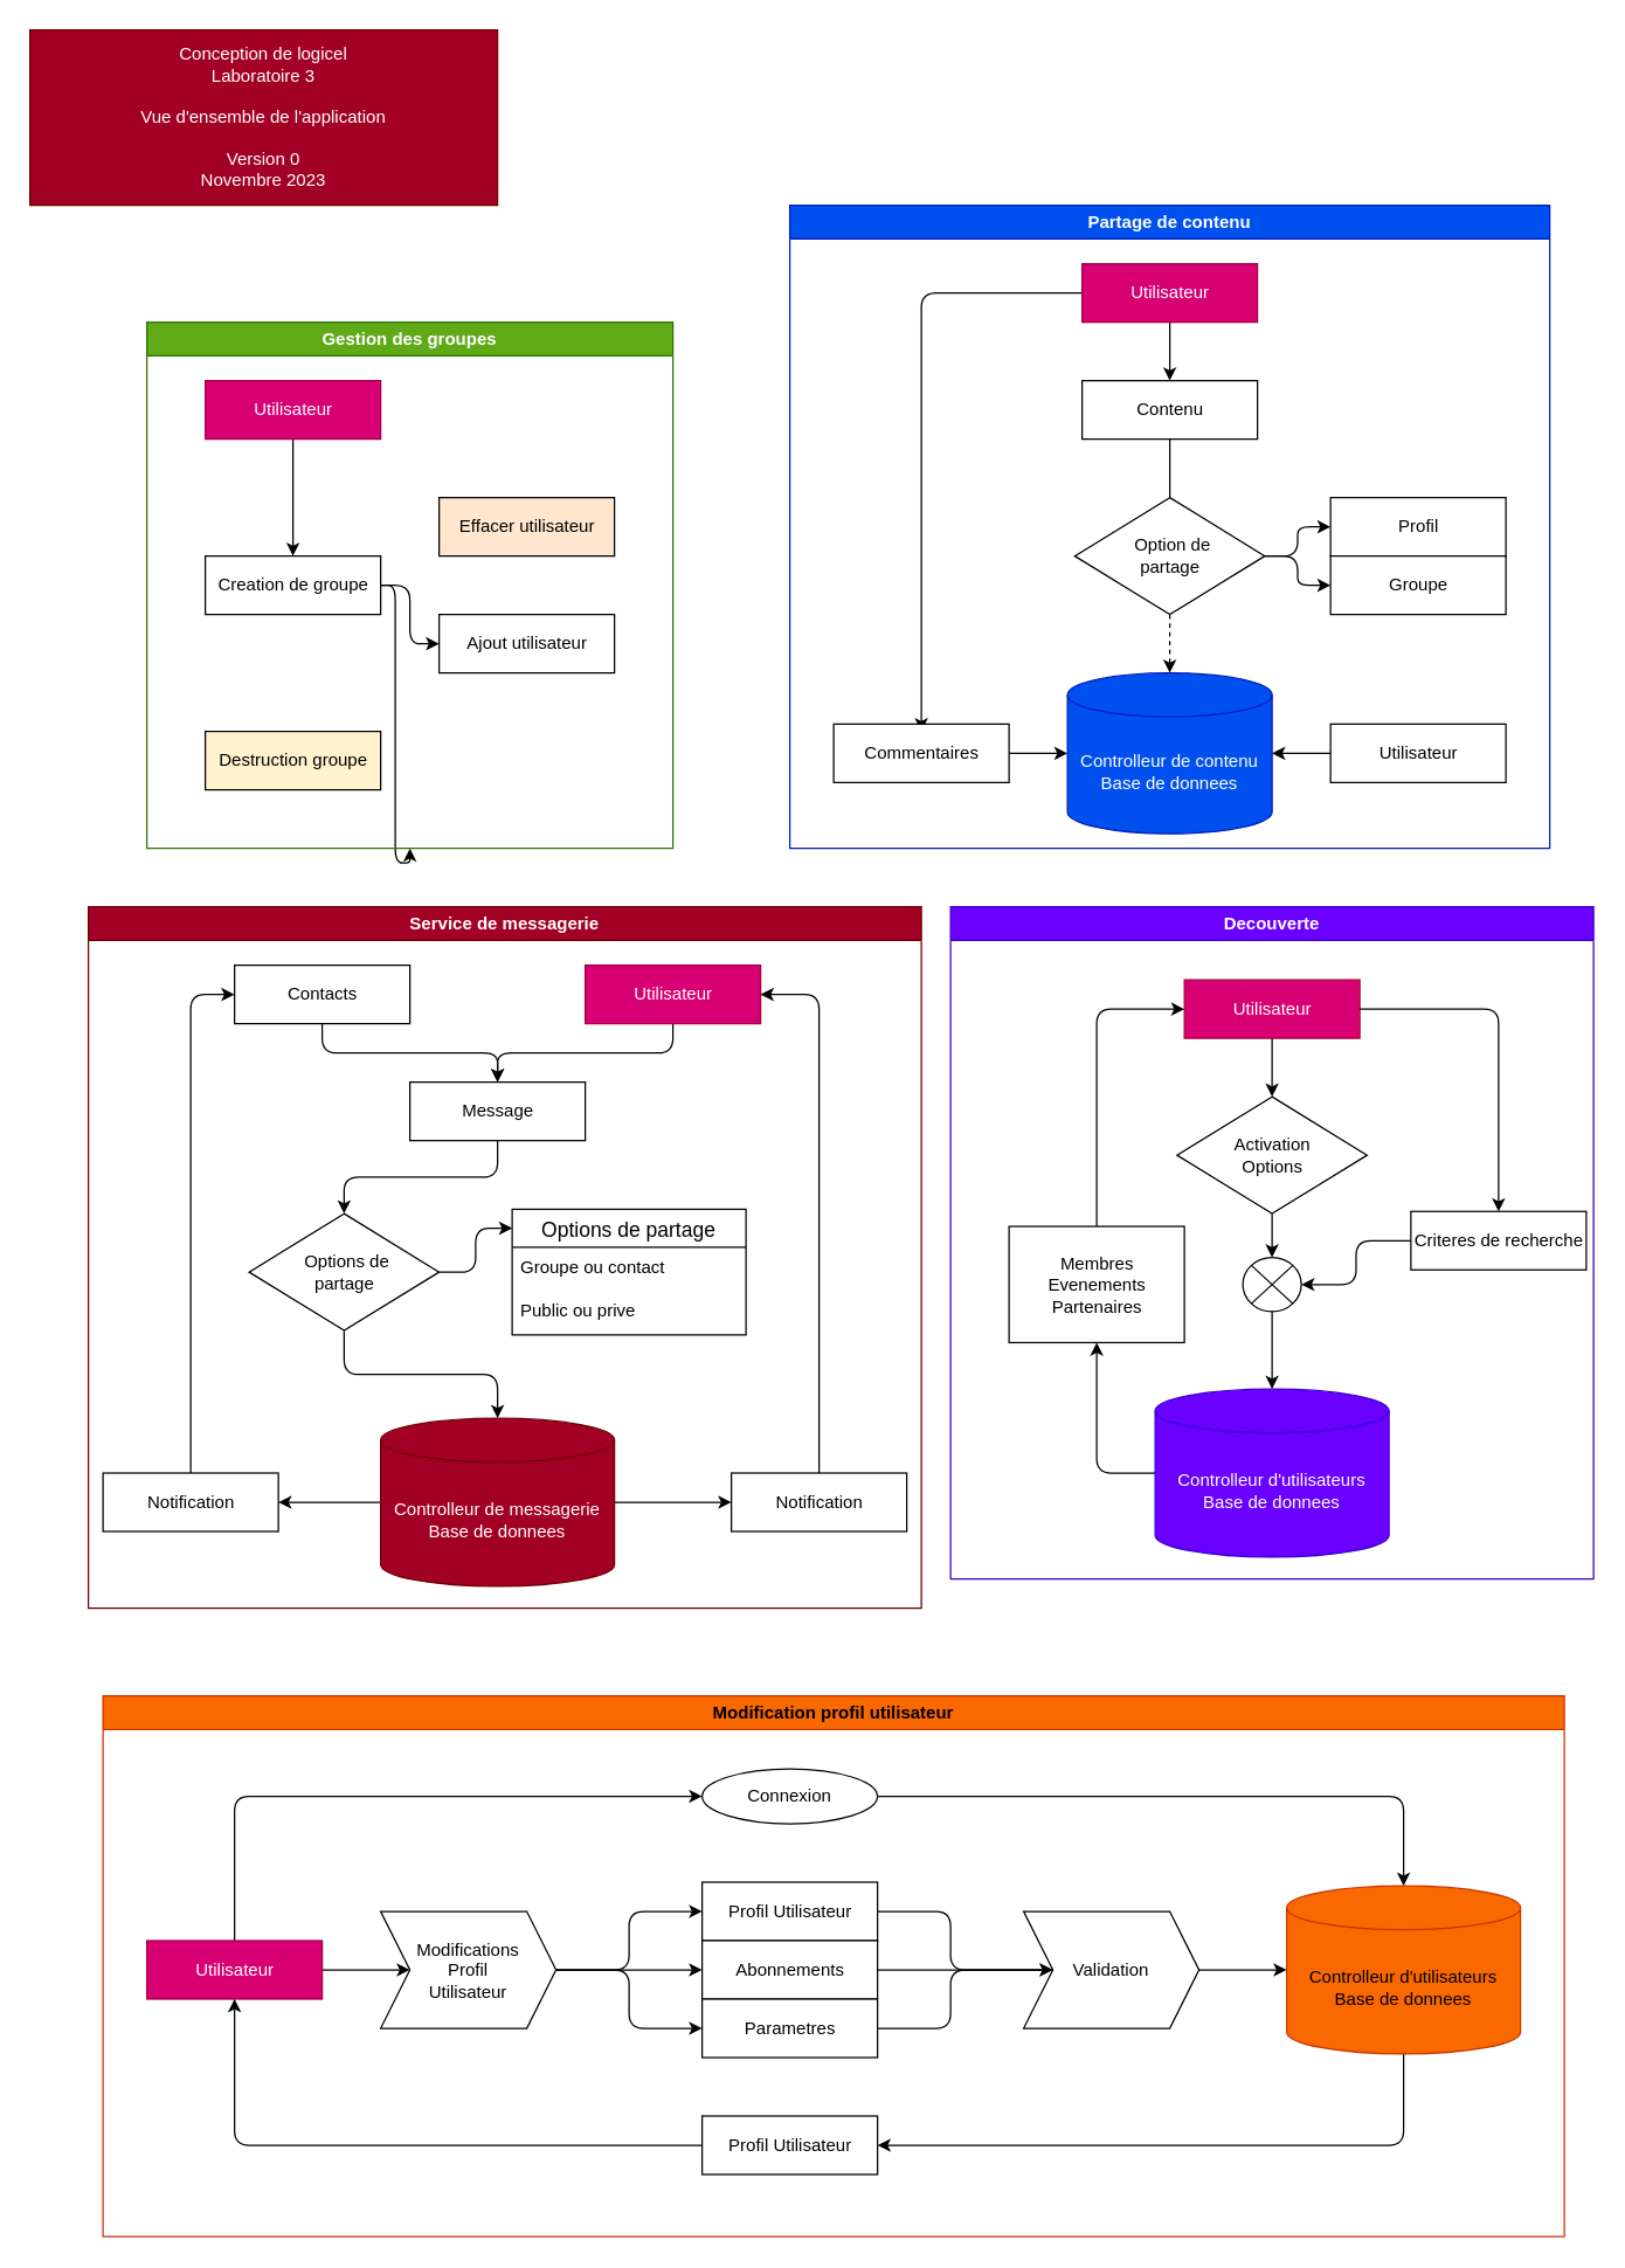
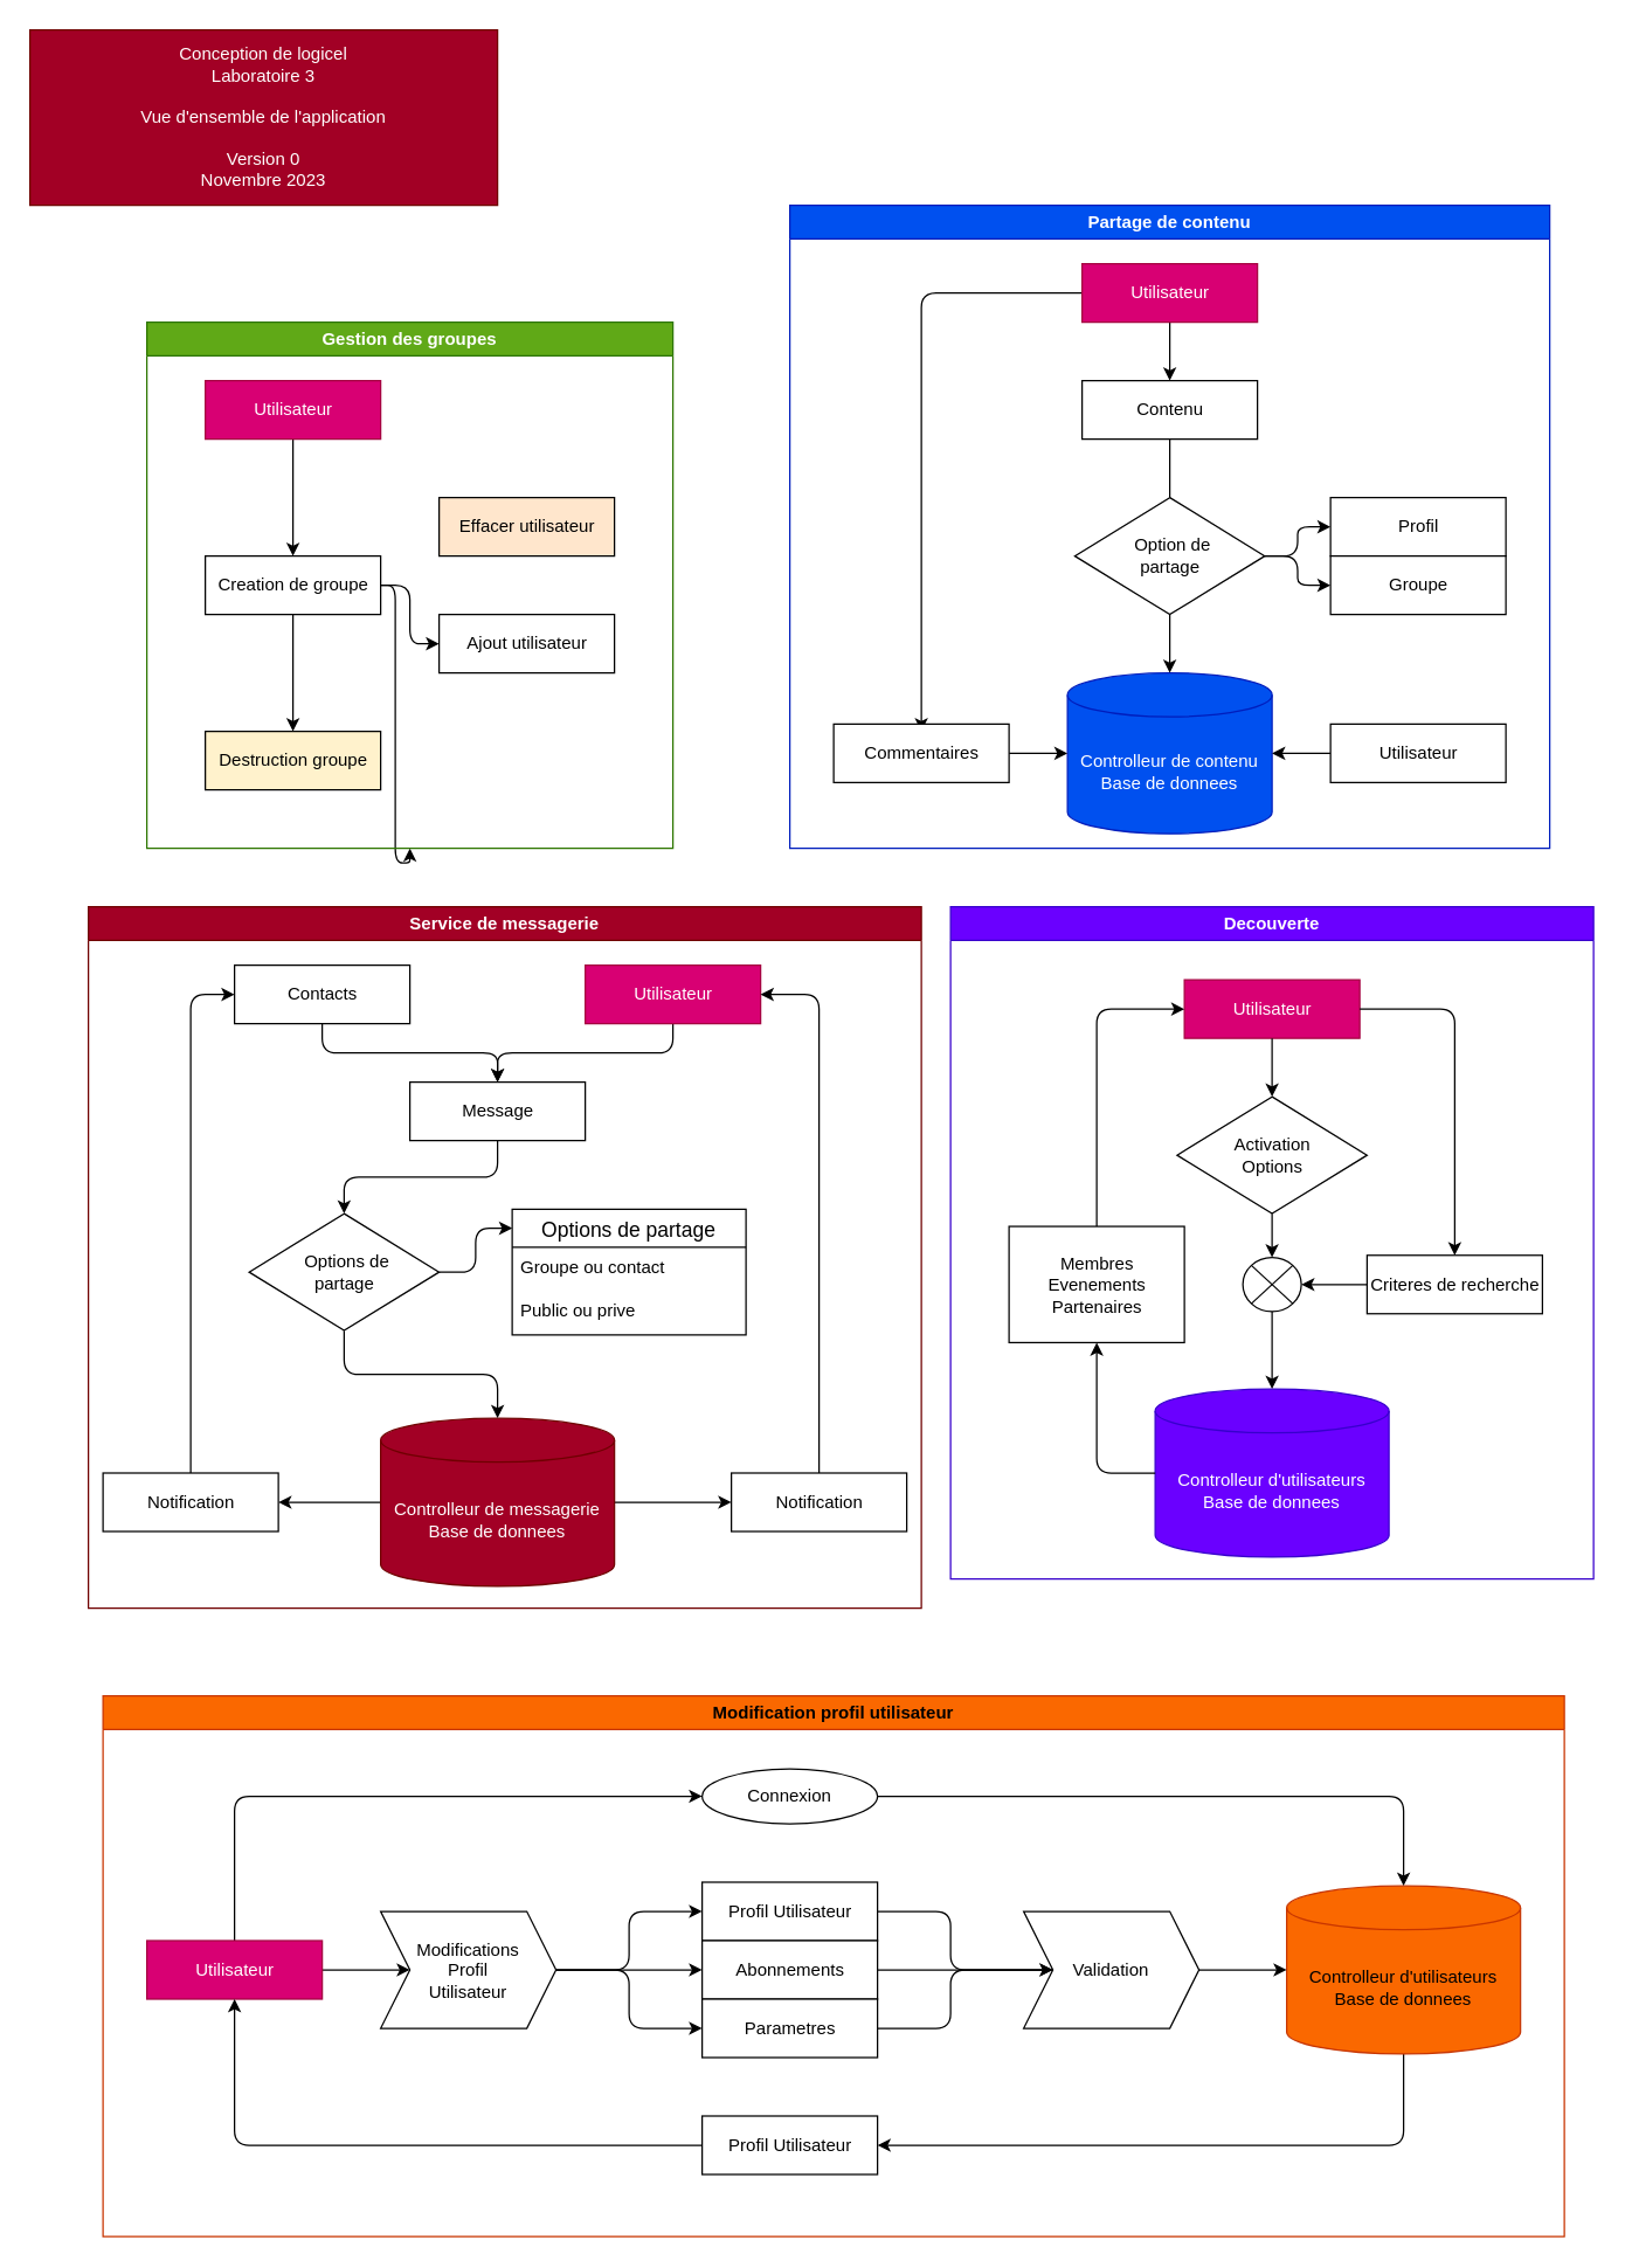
- <mxCell id="19" style="edgeStyle=orthogonalEdgeStyle;html=1;exitX=0.5;exitY=1;exitDx=0;exitDy=0;dashed=1;" parent="1" source="22" target="15" edge="1"><mxGeometry relative="1" as="geometry" /></mxCell>
+ <mxCell id="19" style="edgeStyle=orthogonalEdgeStyle;html=1;exitX=0.5;exitY=1;exitDx=0;exitDy=0;" parent="1" source="22" target="15" edge="1"><mxGeometry relative="1" as="geometry" /></mxCell>
+ <mxCell id="7" style="edgeStyle=orthogonalEdgeStyle;html=1;exitX=0.5;exitY=1;exitDx=0;exitDy=0;entryX=0.5;entryY=0;entryDx=0;entryDy=0;" parent="1" source="8" target="11" edge="1"><mxGeometry relative="1" as="geometry" /></mxCell>
- <mxCell id="59" value="Criteres de recherche" style="html=1;" parent="50" vertex="1"><mxGeometry x="315" y="208.5" width="120" height="40" as="geometry" /></mxCell>
+ <mxCell id="59" value="Criteres de recherche" style="html=1;" parent="50" vertex="1"><mxGeometry x="285" y="238.5" width="120" height="40" as="geometry" /></mxCell>
